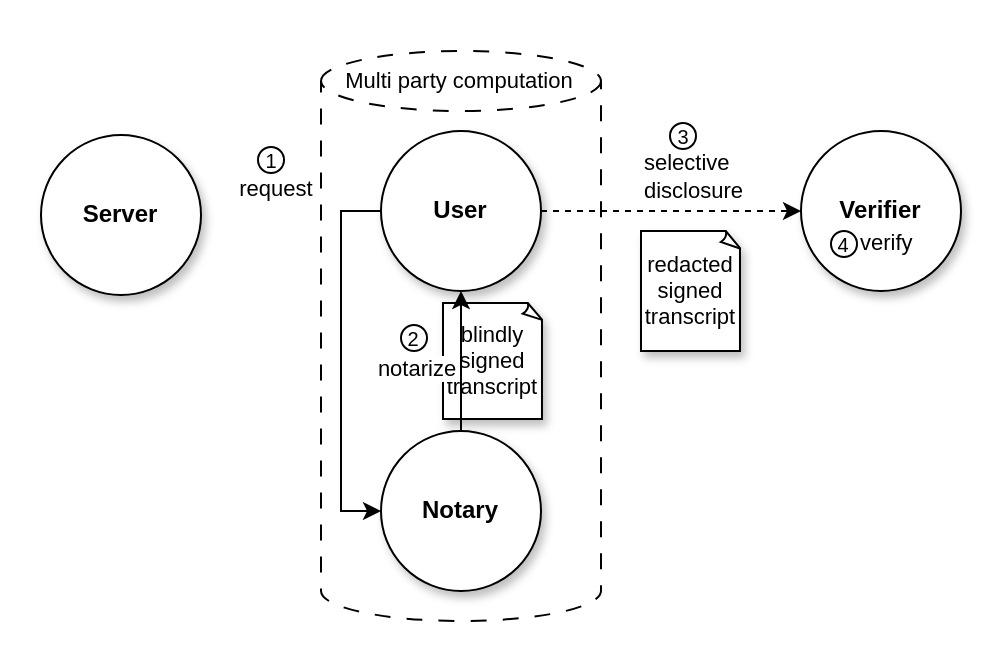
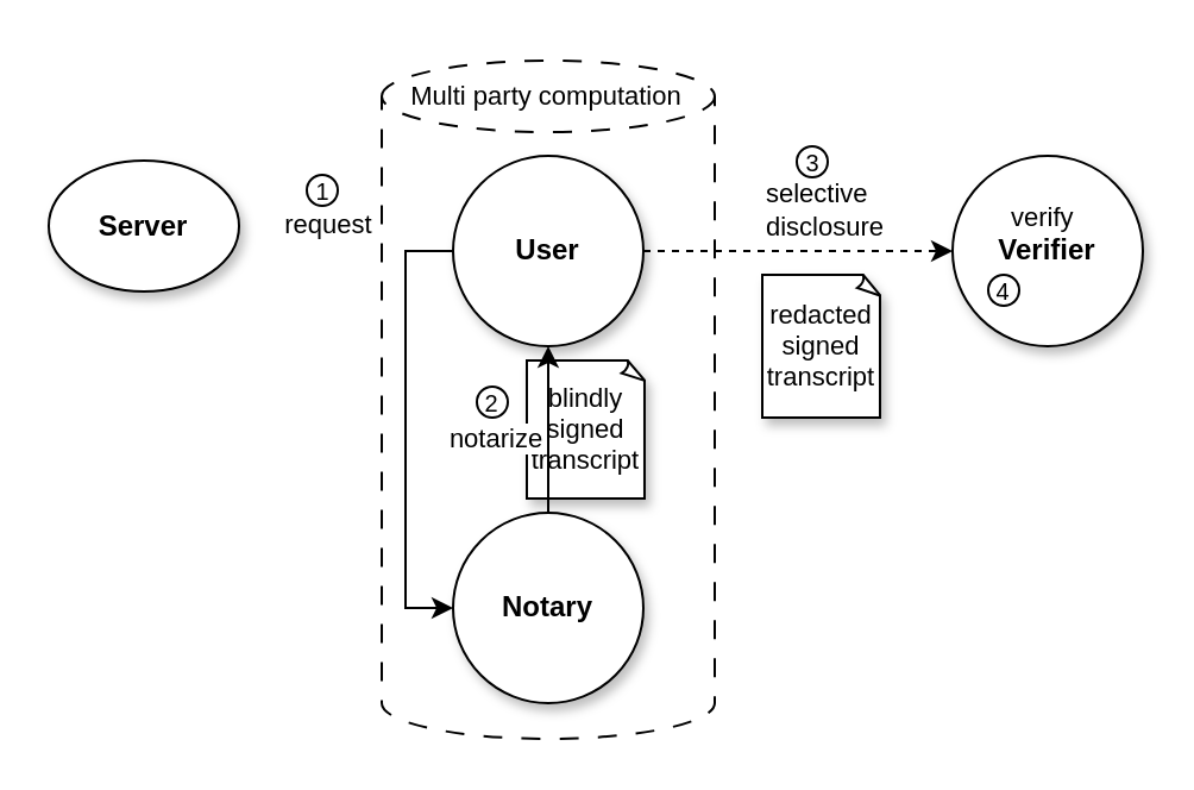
- <mxCell id="4" value="Server" style="ellipse;whiteSpace=wrap;html=1;aspect=fixed;shadow=1;fontStyle=1" parent="1" vertex="1"><mxGeometry x="20" y="67" width="80" height="80" as="geometry" /></mxCell>
+ <mxCell id="4" value="Server" style="ellipse;whiteSpace=wrap;html=1;aspect=fixed;shadow=1;fontStyle=1" parent="1" vertex="1"><mxGeometry x="20" y="67" width="80" height="55" as="geometry" /></mxCell>
- <mxCell id="19" value="&lt;span style=&quot;font-family: Helvetica; font-size: 11px; font-style: normal; font-variant-ligatures: normal; font-variant-caps: normal; font-weight: 400; letter-spacing: normal; orphans: 2; text-align: center; text-indent: 0px; text-transform: none; widows: 2; word-spacing: 0px; -webkit-text-stroke-width: 0px; text-decoration-thickness: initial; text-decoration-style: initial; text-decoration-color: initial; float: none; display: inline !important;&quot;&gt;verify&lt;/span&gt;" style="text;whiteSpace=wrap;html=1;" parent="1" vertex="1"><mxGeometry x="428" y="107" width="40" height="20" as="geometry" /></mxCell>
+ <mxCell id="19" value="&lt;span style=&quot;font-family: Helvetica; font-size: 11px; font-style: normal; font-variant-ligatures: normal; font-variant-caps: normal; font-weight: 400; letter-spacing: normal; orphans: 2; text-align: center; text-indent: 0px; text-transform: none; widows: 2; word-spacing: 0px; -webkit-text-stroke-width: 0px; text-decoration-thickness: initial; text-decoration-style: initial; text-decoration-color: initial; float: none; display: inline !important;&quot;&gt;verify&lt;/span&gt;" style="text;whiteSpace=wrap;html=1;" parent="1" vertex="1"><mxGeometry x="423" y="77" width="40" height="20" as="geometry" /></mxCell>
